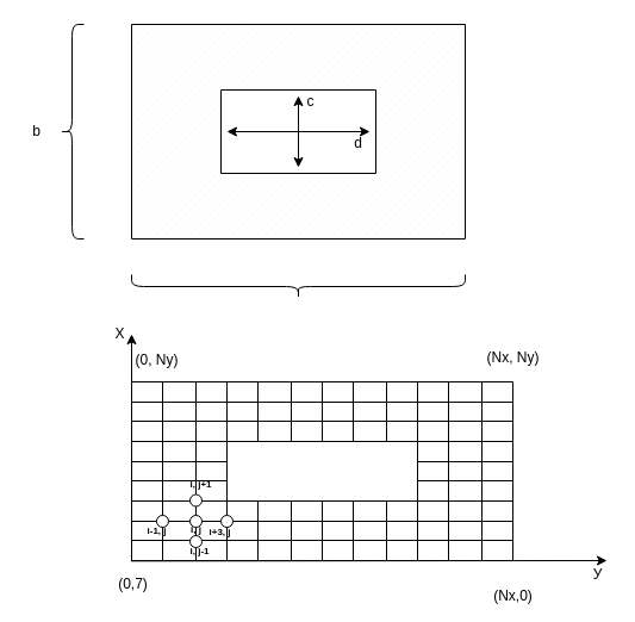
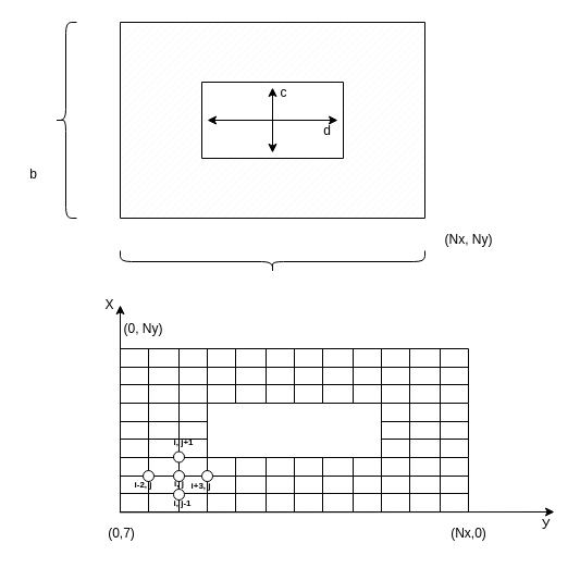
- <mxCell id="6" value="b" style="text;html=1;align=center;verticalAlign=middle;resizable=0;points=[];autosize=1;" parent="1" vertex="1"><mxGeometry x="20" y="100" width="20" height="20" as="geometry" /></mxCell>
+ <mxCell id="6" value="b" style="text;html=1;align=center;verticalAlign=middle;resizable=0;points=[];autosize=1;" parent="1" vertex="1"><mxGeometry x="20" y="150" width="20" height="20" as="geometry" /></mxCell>
- <mxCell id="144" value="(Nx, Ny)" style="text;html=1;align=center;verticalAlign=middle;resizable=0;points=[];autosize=1;" vertex="1" parent="1"><mxGeometry x="400" y="290" width="60" height="20" as="geometry" /></mxCell>
+ <mxCell id="144" value="(Nx, Ny)" style="text;html=1;align=center;verticalAlign=middle;resizable=0;points=[];autosize=1;" vertex="1" parent="1"><mxGeometry x="400" y="210" width="60" height="20" as="geometry" /></mxCell>
- <mxCell id="145" value="&lt;b&gt;&lt;font style=&quot;font-size: 8px&quot;&gt;i-1, j&lt;/font&gt;&lt;/b&gt;" style="text;html=1;align=center;verticalAlign=middle;resizable=0;points=[];autosize=1;" vertex="1" parent="1"><mxGeometry x="116" y="434" width="30" height="20" as="geometry" /></mxCell>
+ <mxCell id="145" value="&lt;b&gt;&lt;font style=&quot;font-size: 8px&quot;&gt;i-2, j&lt;/font&gt;&lt;/b&gt;" style="text;html=1;align=center;verticalAlign=middle;resizable=0;points=[];autosize=1;" vertex="1" parent="1"><mxGeometry x="116" y="434" width="30" height="20" as="geometry" /></mxCell>
- <mxCell id="142" value="(Nx,0)" style="text;html=1;align=center;verticalAlign=middle;resizable=0;points=[];autosize=1;" vertex="1" parent="1"><mxGeometry x="405" y="490" width="50" height="20" as="geometry" /></mxCell>
+ <mxCell id="142" value="(Nx,0)" style="text;html=1;align=center;verticalAlign=middle;resizable=0;points=[];autosize=1;" vertex="1" parent="1"><mxGeometry x="405" y="480" width="50" height="20" as="geometry" /></mxCell>
